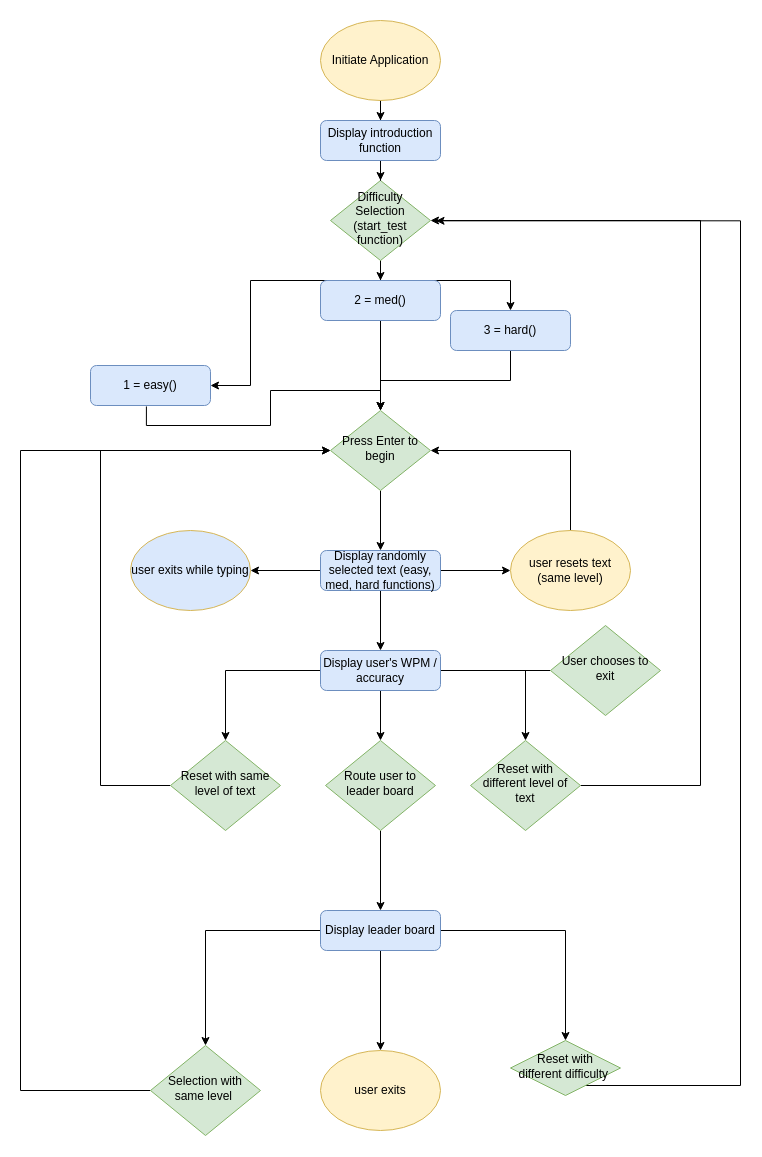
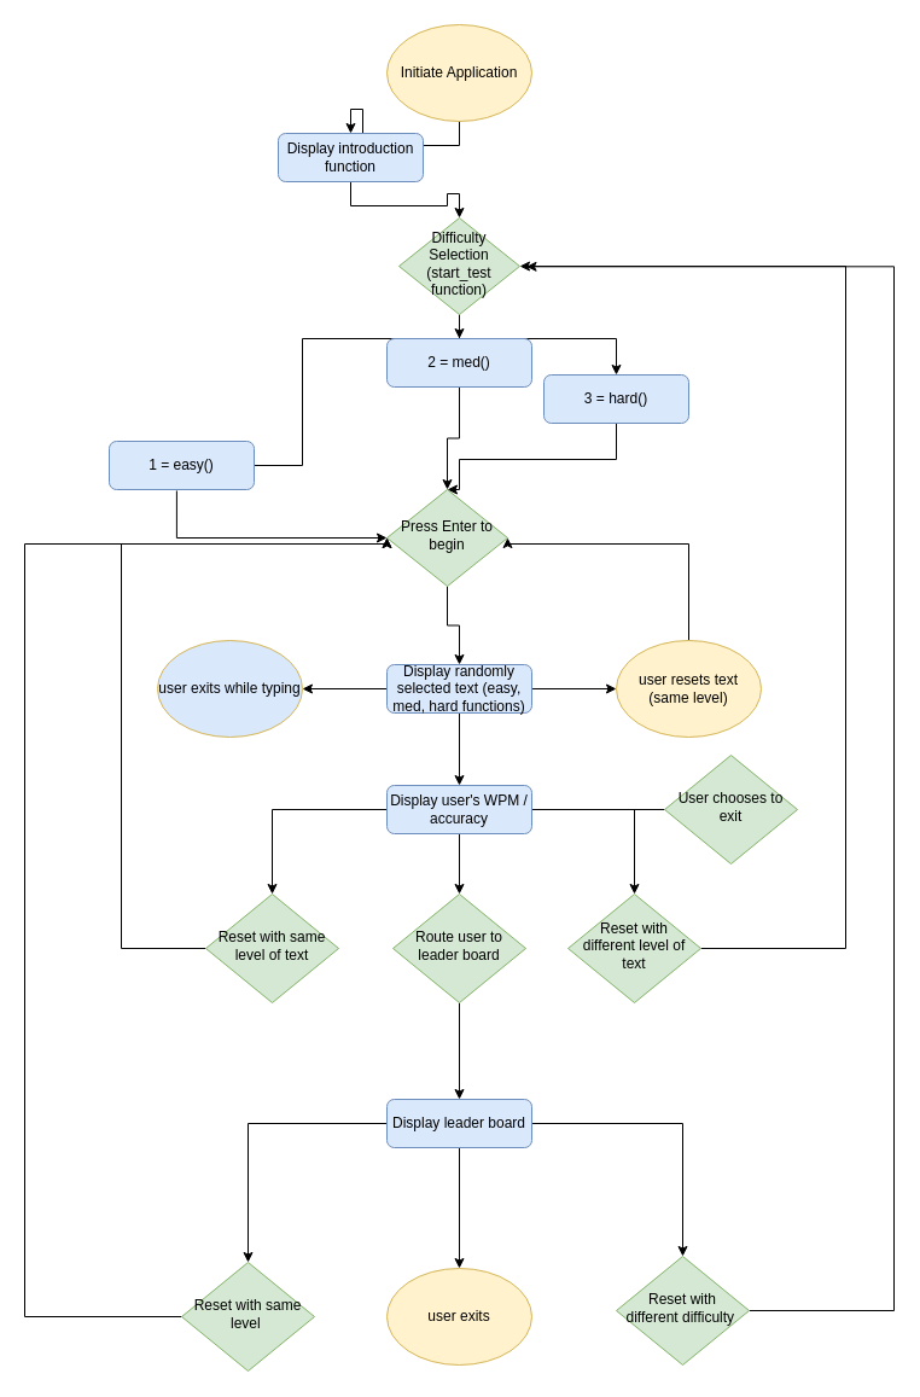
- <mxCell id="31" value="Display introduction function" style="rounded=1;whiteSpace=wrap;html=1;fontSize=12;glass=0;strokeWidth=1;shadow=0;fillColor=#dae8fc;strokeColor=#6c8ebf;" parent="1" vertex="1"><mxGeometry x="320" y="120" width="120" height="40" as="geometry" /></mxCell>
+ <mxCell id="31" value="Display introduction function" style="rounded=1;whiteSpace=wrap;html=1;fontSize=12;glass=0;strokeWidth=1;shadow=0;fillColor=#dae8fc;strokeColor=#6c8ebf;" parent="1" vertex="1"><mxGeometry x="230" y="110" width="120" height="40" as="geometry" /></mxCell>
- <mxCell id="2" style="edgeStyle=orthogonalEdgeStyle;rounded=0;orthogonalLoop=1;jettySize=auto;html=1;" parent="1" source="5" target="11" edge="1"><mxGeometry relative="1" as="geometry"><Array as="points"><mxPoint x="380" y="280" /><mxPoint x="250" y="280" /></Array></mxGeometry></mxCell>
+ <mxCell id="2" style="edgeStyle=orthogonalEdgeStyle;rounded=0;orthogonalLoop=1;jettySize=auto;html=1;endArrow=none;" parent="1" source="5" target="11" edge="1"><mxGeometry relative="1" as="geometry"><Array as="points"><mxPoint x="380" y="280" /><mxPoint x="250" y="280" /></Array></mxGeometry></mxCell>
- <mxCell id="13" value="Press Enter to begin" style="rhombus;whiteSpace=wrap;html=1;shadow=0;fontFamily=Helvetica;fontSize=12;align=center;strokeWidth=1;spacing=6;spacingTop=-4;fillColor=#d5e8d4;strokeColor=#82b366;" parent="1" vertex="1"><mxGeometry x="330" y="410" width="100" height="80" as="geometry" /></mxCell>
+ <mxCell id="13" value="Press Enter to begin" style="rhombus;whiteSpace=wrap;html=1;shadow=0;fontFamily=Helvetica;fontSize=12;align=center;strokeWidth=1;spacing=6;spacingTop=-4;fillColor=#d5e8d4;strokeColor=#82b366;" parent="1" vertex="1"><mxGeometry x="320" y="405" width="100" height="80" as="geometry" /></mxCell>
- <mxCell id="42" value="Reset with different difficulty&amp;nbsp;" style="rhombus;whiteSpace=wrap;html=1;shadow=0;fontFamily=Helvetica;fontSize=12;align=center;strokeWidth=1;spacing=6;spacingTop=-4;fillColor=#d5e8d4;strokeColor=#82b366;" parent="1" vertex="1"><mxGeometry x="510" y="1040" width="110" height="55" as="geometry" /></mxCell>
+ <mxCell id="42" value="Reset with different difficulty&amp;nbsp;" style="rhombus;whiteSpace=wrap;html=1;shadow=0;fontFamily=Helvetica;fontSize=12;align=center;strokeWidth=1;spacing=6;spacingTop=-4;fillColor=#d5e8d4;strokeColor=#82b366;" parent="1" vertex="1"><mxGeometry x="510" y="1040" width="110" height="90" as="geometry" /></mxCell>
- <mxCell id="45" value="Selection with same level&amp;nbsp;" style="rhombus;whiteSpace=wrap;html=1;shadow=0;fontFamily=Helvetica;fontSize=12;align=center;strokeWidth=1;spacing=6;spacingTop=-4;fillColor=#d5e8d4;strokeColor=#82b366;" parent="1" vertex="1"><mxGeometry x="150" y="1045" width="110" height="90" as="geometry" /></mxCell>
+ <mxCell id="45" value="Reset with same level&amp;nbsp;" style="rhombus;whiteSpace=wrap;html=1;shadow=0;fontFamily=Helvetica;fontSize=12;align=center;strokeWidth=1;spacing=6;spacingTop=-4;fillColor=#d5e8d4;strokeColor=#82b366;" parent="1" vertex="1"><mxGeometry x="150" y="1045" width="110" height="90" as="geometry" /></mxCell>
